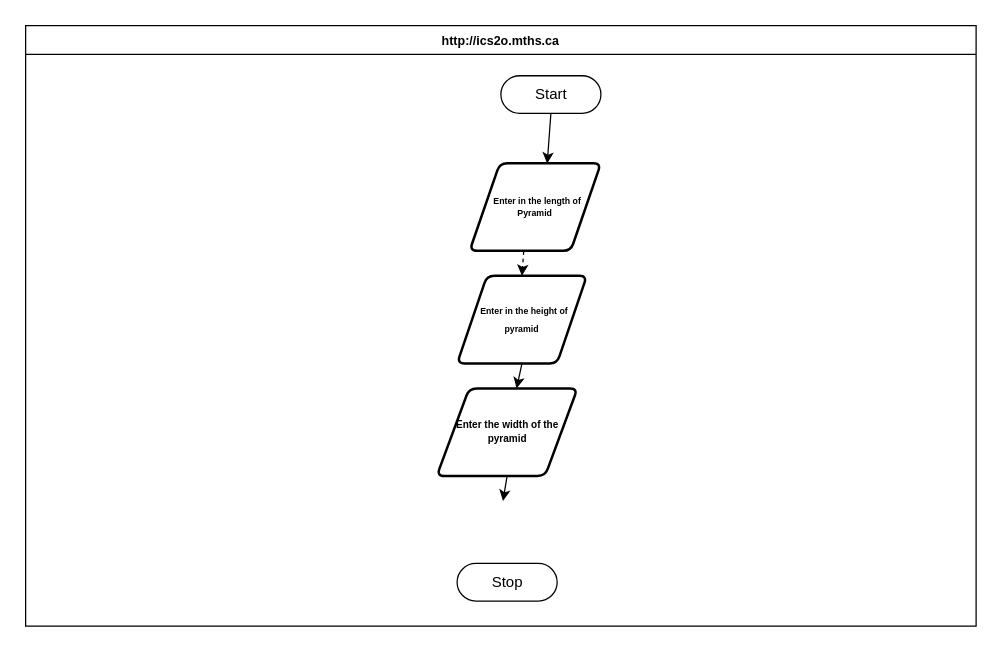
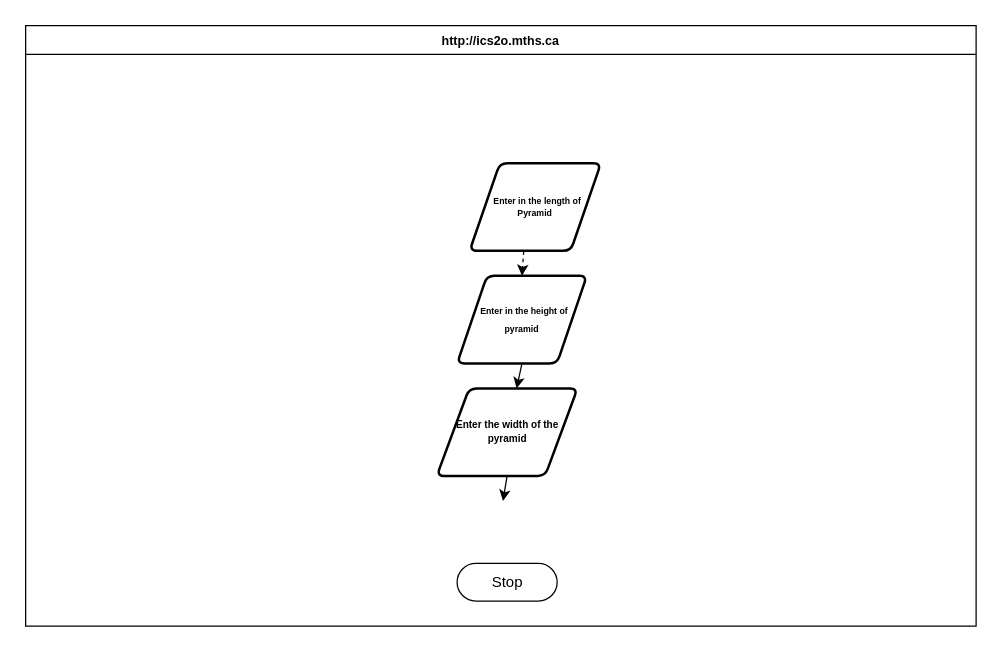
- <mxCell id="3" value="Start" style="html=1;dashed=0;whitespace=wrap;shape=mxgraph.dfd.start" parent="2" vertex="1"><mxGeometry x="380" y="40" width="80" height="30" as="geometry" /></mxCell>
- <mxCell id="5" value="" style="endArrow=classic;html=1;exitX=0.5;exitY=0.5;exitDx=0;exitDy=15;exitPerimeter=0;entryX=0.591;entryY=0.003;entryDx=0;entryDy=0;entryPerimeter=0;" parent="2" source="3" target="6" edge="1"><mxGeometry width="50" height="50" relative="1" as="geometry"><mxPoint x="320" y="220" as="sourcePoint" /><mxPoint x="383.333" y="130" as="targetPoint" /><Array as="points" /></mxGeometry></mxCell>
